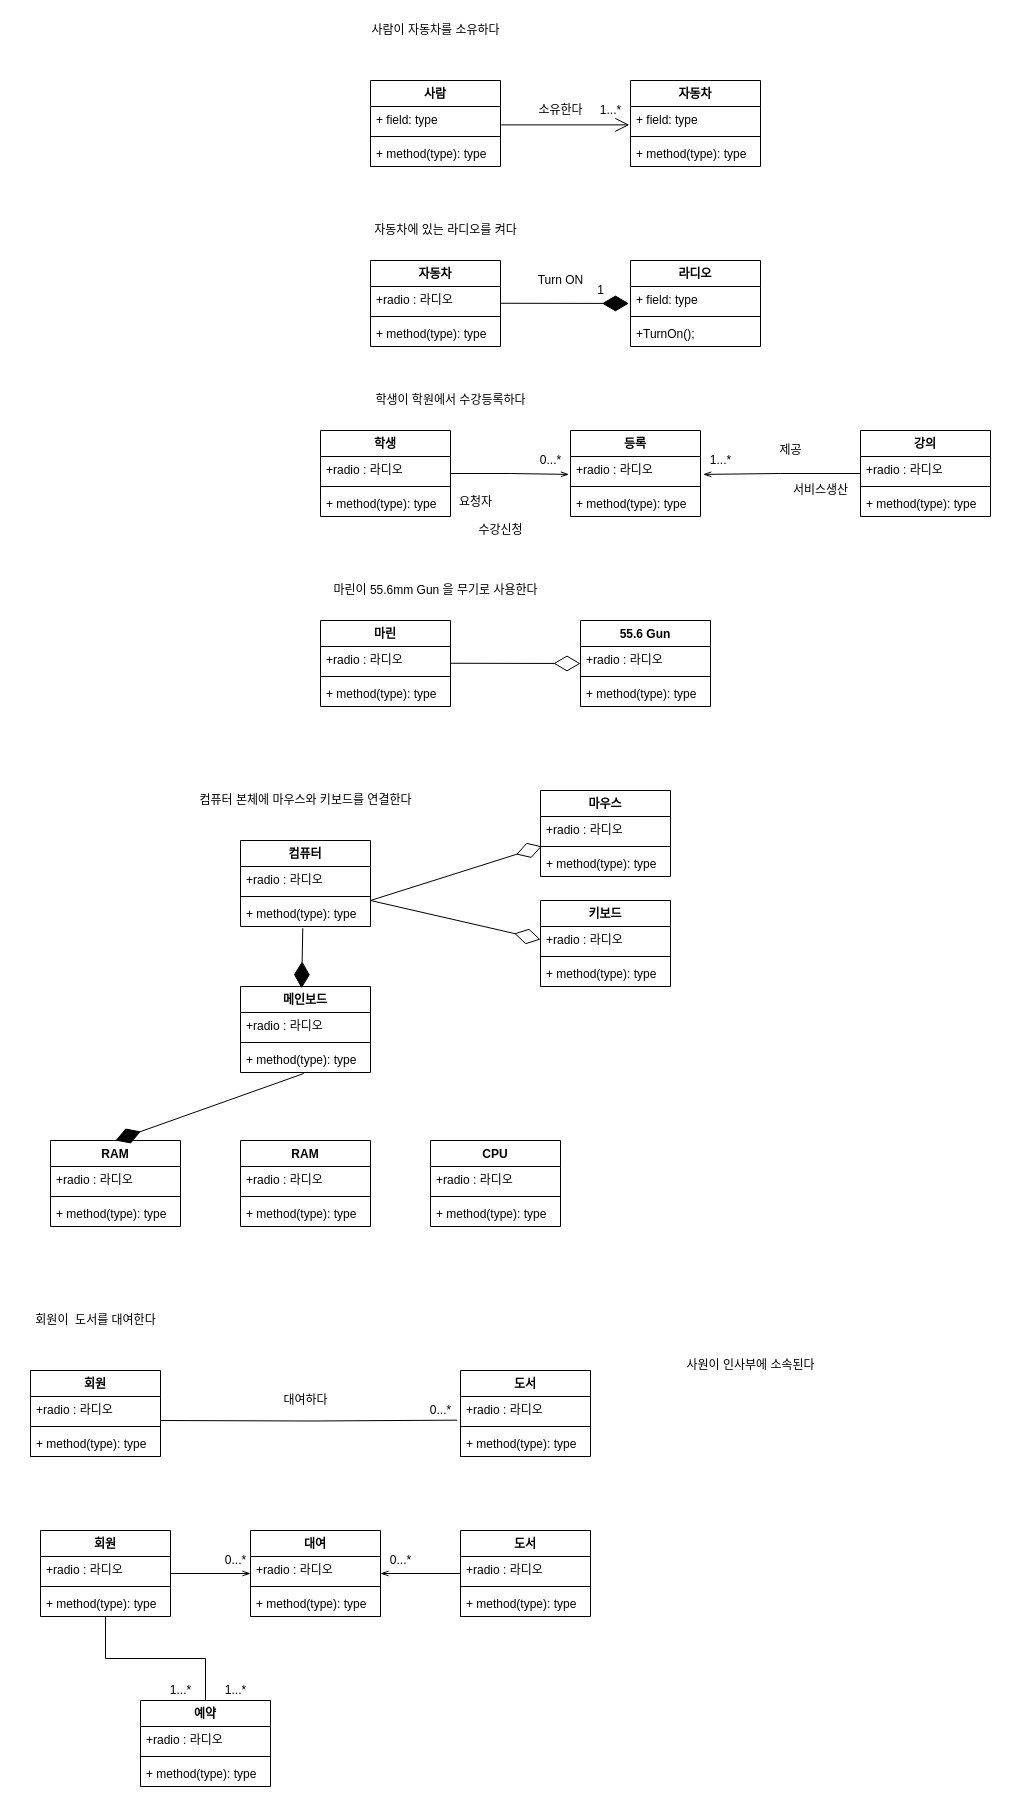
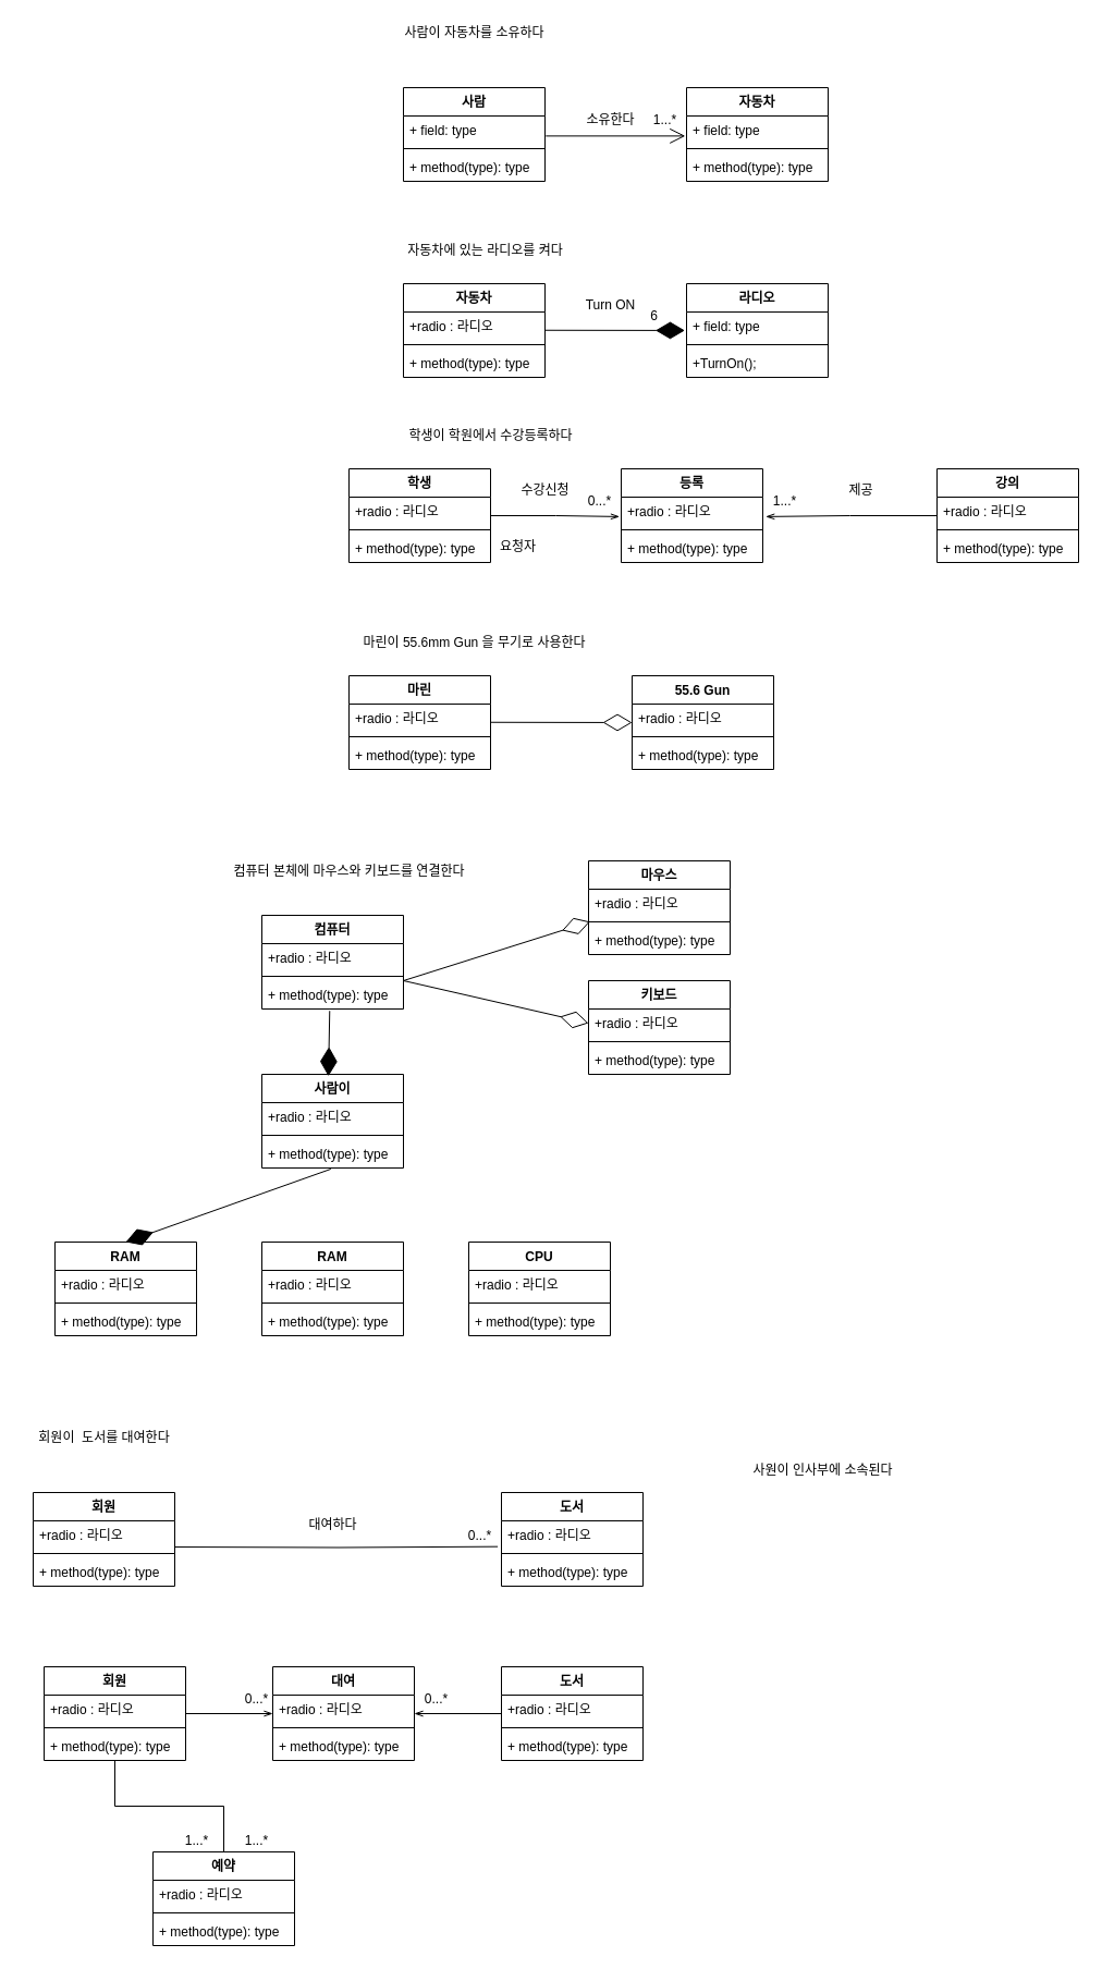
- <mxCell id="27" value="1" style="text;html=1;align=center;verticalAlign=middle;resizable=0;points=[];autosize=1;strokeColor=none;fillColor=none;" vertex="1" parent="1"><mxGeometry x="590" y="280" width="20" height="20" as="geometry" /></mxCell>
+ <mxCell id="27" value="6" style="text;html=1;align=center;verticalAlign=middle;resizable=0;points=[];autosize=1;strokeColor=none;fillColor=none;" vertex="1" parent="1"><mxGeometry x="590" y="280" width="20" height="20" as="geometry" /></mxCell>
- <mxCell id="44" value="서비스생산" style="text;html=1;align=center;verticalAlign=middle;resizable=0;points=[];autosize=1;strokeColor=none;fillColor=none;" vertex="1" parent="1"><mxGeometry x="780" y="480" width="80" height="20" as="geometry" /></mxCell>
- <mxCell id="46" value="수강신청" style="text;html=1;align=center;verticalAlign=middle;resizable=0;points=[];autosize=1;strokeColor=none;fillColor=none;" vertex="1" parent="1"><mxGeometry x="470" y="520" width="60" height="20" as="geometry" /></mxCell>
+ <mxCell id="46" value="수강신청" style="text;html=1;align=center;verticalAlign=middle;resizable=0;points=[];autosize=1;strokeColor=none;fillColor=none;" vertex="1" parent="1"><mxGeometry x="470" y="440" width="60" height="20" as="geometry" /></mxCell>
- <mxCell id="57" value="컴퓨터 본체에 마우스와 키보드를 연결한다" style="text;html=1;align=center;verticalAlign=middle;resizable=0;points=[];autosize=1;strokeColor=none;fillColor=none;" vertex="1" parent="1"><mxGeometry x="185" y="790" width="240" height="20" as="geometry" /></mxCell>
+ <mxCell id="57" value="컴퓨터 본체에 마우스와 키보드를 연결한다" style="text;html=1;align=center;verticalAlign=middle;resizable=0;points=[];autosize=1;strokeColor=none;fillColor=none;" vertex="1" parent="1"><mxGeometry x="200" y="790" width="240" height="20" as="geometry" /></mxCell>
- <mxCell id="74" value="메인보드" style="swimlane;fontStyle=1;align=center;verticalAlign=top;childLayout=stackLayout;horizontal=1;startSize=26;horizontalStack=0;resizeParent=1;resizeParentMax=0;resizeLast=0;collapsible=1;marginBottom=0;" vertex="1" parent="1"><mxGeometry x="240" y="986" width="130" height="86" as="geometry" /></mxCell>
+ <mxCell id="74" value="사람이" style="swimlane;fontStyle=1;align=center;verticalAlign=top;childLayout=stackLayout;horizontal=1;startSize=26;horizontalStack=0;resizeParent=1;resizeParentMax=0;resizeLast=0;collapsible=1;marginBottom=0;" vertex="1" parent="1"><mxGeometry x="240" y="986" width="130" height="86" as="geometry" /></mxCell>
- <mxCell id="59" value="사원이 인사부에 소속된다" style="text;html=1;align=center;verticalAlign=middle;resizable=0;points=[];autosize=1;strokeColor=none;fillColor=none;" vertex="1" parent="1"><mxGeometry x="675" y="1355" width="150" height="20" as="geometry" /></mxCell>
+ <mxCell id="59" value="사원이 인사부에 소속된다" style="text;html=1;align=center;verticalAlign=middle;resizable=0;points=[];autosize=1;strokeColor=none;fillColor=none;" vertex="1" parent="1"><mxGeometry x="680" y="1340" width="150" height="20" as="geometry" /></mxCell>
